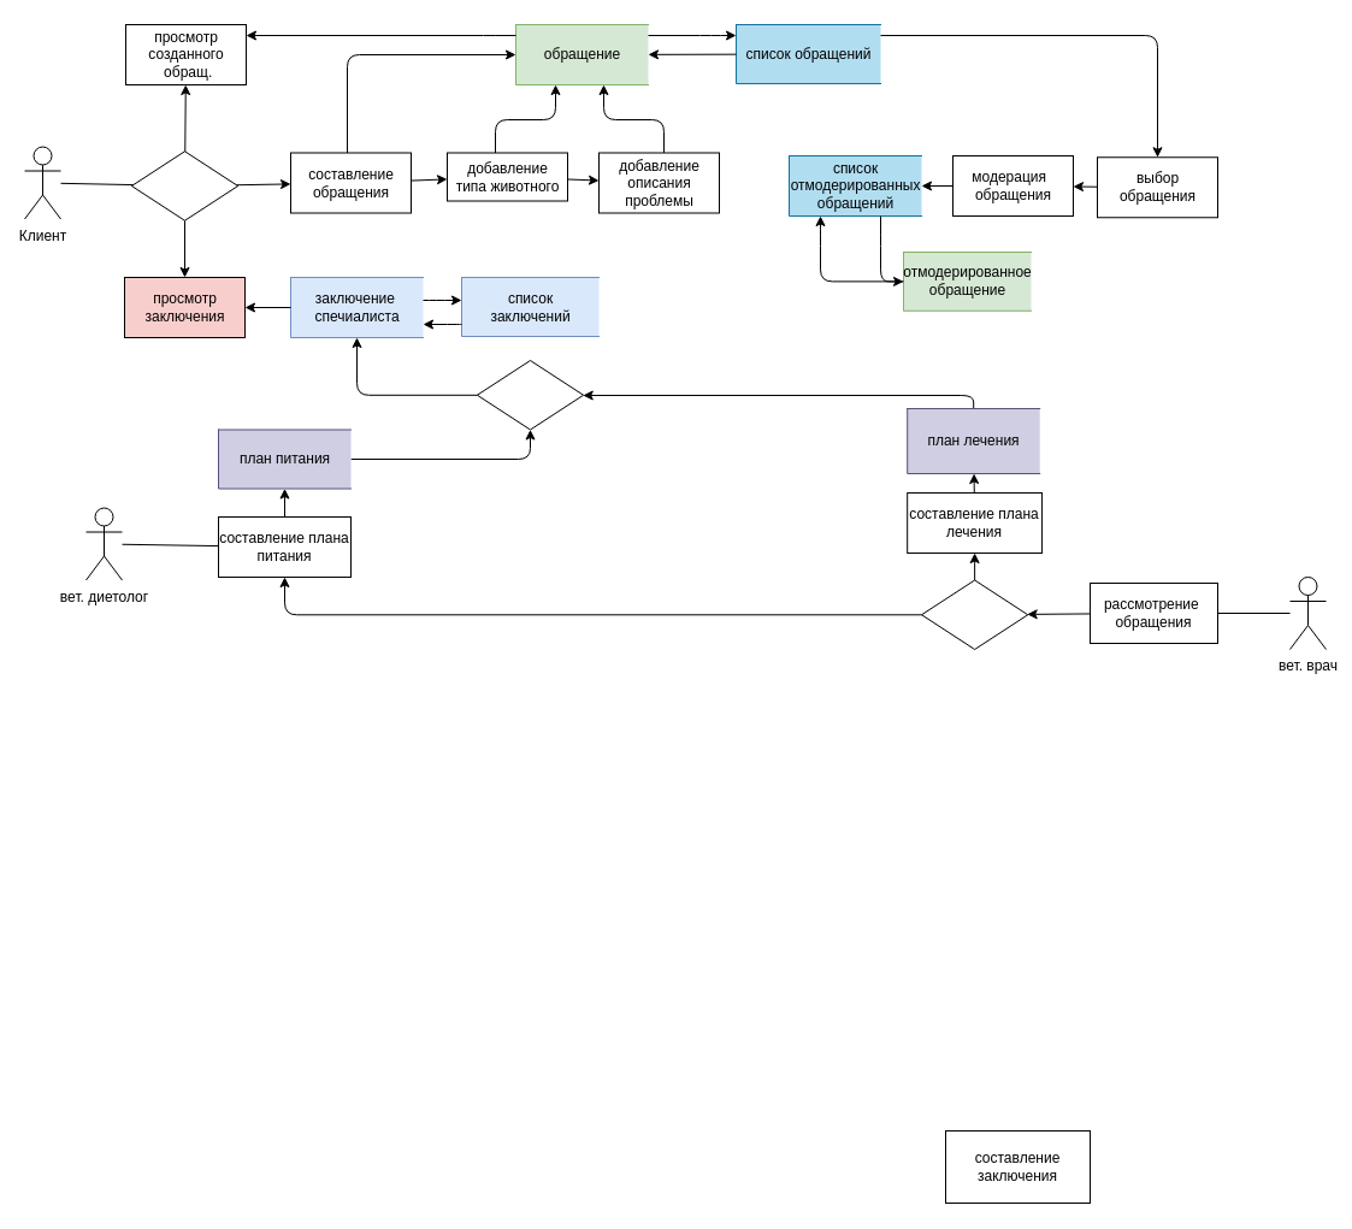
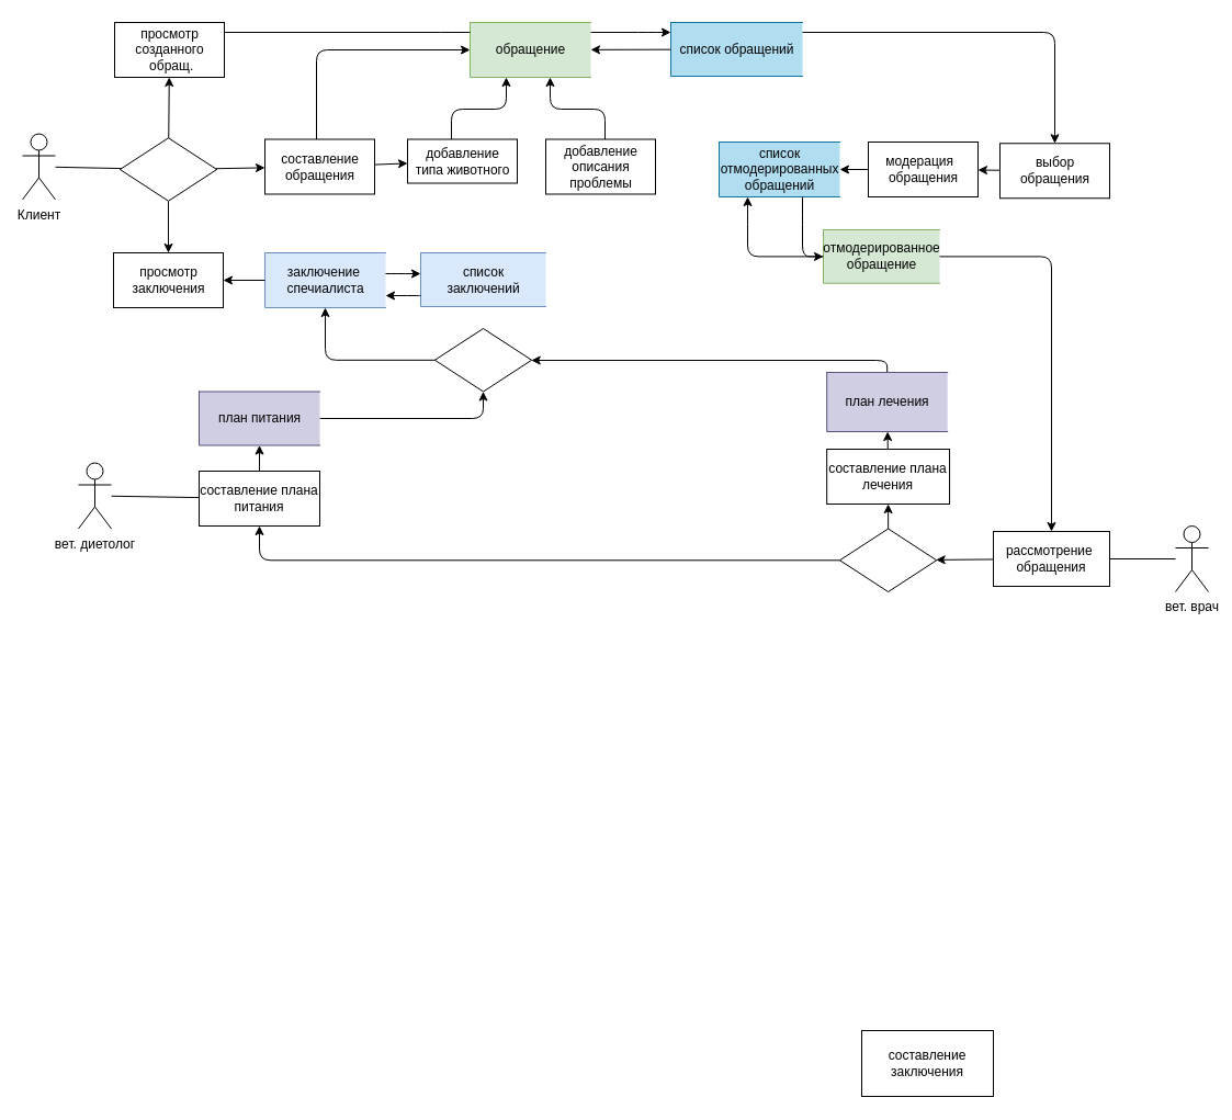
- <mxCell id="24" value="" style="endArrow=classic;html=1;edgeStyle=orthogonalEdgeStyle;" edge="1" parent="1" source="17" target="25"><mxGeometry width="50" height="50" relative="1" as="geometry"><mxPoint x="461" y="159" as="sourcePoint" /><mxPoint x="211" y="29" as="targetPoint" /><Array as="points"><mxPoint x="411" y="29" /><mxPoint x="411" y="29" /></Array></mxGeometry></mxCell>
+ <mxCell id="24" value="" style="endArrow=none;html=1;edgeStyle=orthogonalEdgeStyle;" edge="1" parent="1" source="17" target="25"><mxGeometry width="50" height="50" relative="1" as="geometry"><mxPoint x="461" y="159" as="sourcePoint" /><mxPoint x="211" y="29" as="targetPoint" /><Array as="points"><mxPoint x="411" y="29" /><mxPoint x="411" y="29" /></Array></mxGeometry></mxCell>
- <mxCell id="19" value="" style="endArrow=classic;html=1;" edge="1" parent="1" source="3" target="18"><mxGeometry width="50" height="50" relative="1" as="geometry"><mxPoint x="487" y="86.5" as="sourcePoint" /><mxPoint x="537" y="36.5" as="targetPoint" /></mxGeometry></mxCell>
- <mxCell id="28" value="просмотр&lt;br&gt;заключения" style="html=1;dashed=0;whitespace=wrap;fillColor=#f8cecc;" vertex="1" parent="1"><mxGeometry x="103" y="230" width="100" height="50" as="geometry" /></mxCell>
+ <mxCell id="28" value="просмотр&lt;br&gt;заключения" style="html=1;dashed=0;whitespace=wrap;" vertex="1" parent="1"><mxGeometry x="103" y="230" width="100" height="50" as="geometry" /></mxCell>
+ <mxCell id="44" value="" style="endArrow=classic;html=1;edgeStyle=orthogonalEdgeStyle;" edge="1" parent="1" source="38" target="14"><mxGeometry width="50" height="50" relative="1" as="geometry"><mxPoint x="831" y="309" as="sourcePoint" /><mxPoint x="881" y="259" as="targetPoint" /></mxGeometry></mxCell>
